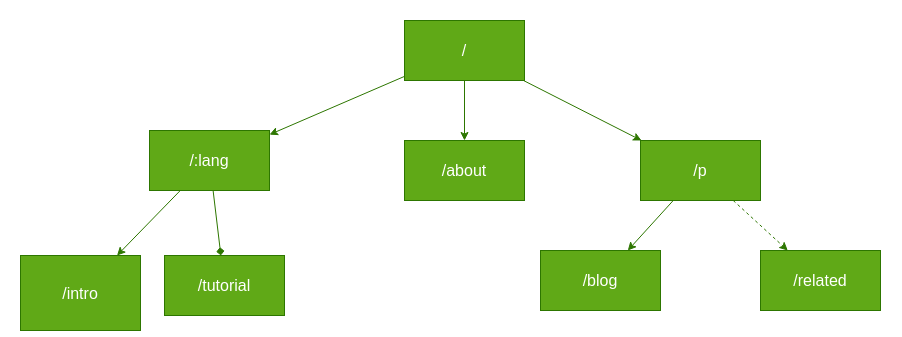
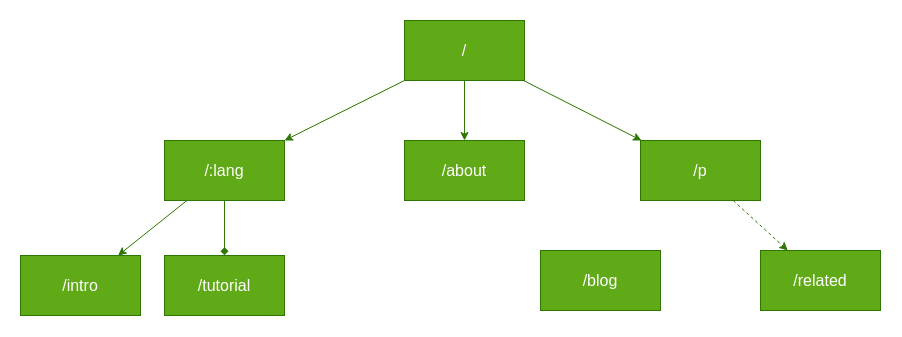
- <mxCell id="8" value="/:lang" style="whiteSpace=wrap;html=1;fontSize=16;rounded=0;fillColor=#60a917;strokeColor=#2D7600;fontColor=#ffffff;" vertex="1" parent="1"><mxGeometry x="149" y="130" width="120" height="60" as="geometry" /></mxCell>
+ <mxCell id="8" value="/:lang" style="whiteSpace=wrap;html=1;fontSize=16;rounded=0;fillColor=#60a917;strokeColor=#2D7600;fontColor=#ffffff;" vertex="1" parent="1"><mxGeometry x="164" y="140" width="120" height="60" as="geometry" /></mxCell>
- <mxCell id="12" value="" style="edgeStyle=none;html=1;fontSize=16;fontColor=#FFFFFF;fillColor=#60a917;strokeColor=#2D7600;" edge="1" parent="1" source="14" target="15"><mxGeometry relative="1" as="geometry" /></mxCell>
- <mxCell id="9" value="/intro" style="whiteSpace=wrap;html=1;fontSize=16;rounded=0;fillColor=#60a917;strokeColor=#2D7600;fontColor=#ffffff;" vertex="1" parent="1"><mxGeometry x="20" y="255" width="120" height="75" as="geometry" /></mxCell>
+ <mxCell id="9" value="/intro" style="whiteSpace=wrap;html=1;fontSize=16;rounded=0;fillColor=#60a917;strokeColor=#2D7600;fontColor=#ffffff;" vertex="1" parent="1"><mxGeometry x="20" y="255" width="120" height="60" as="geometry" /></mxCell>
